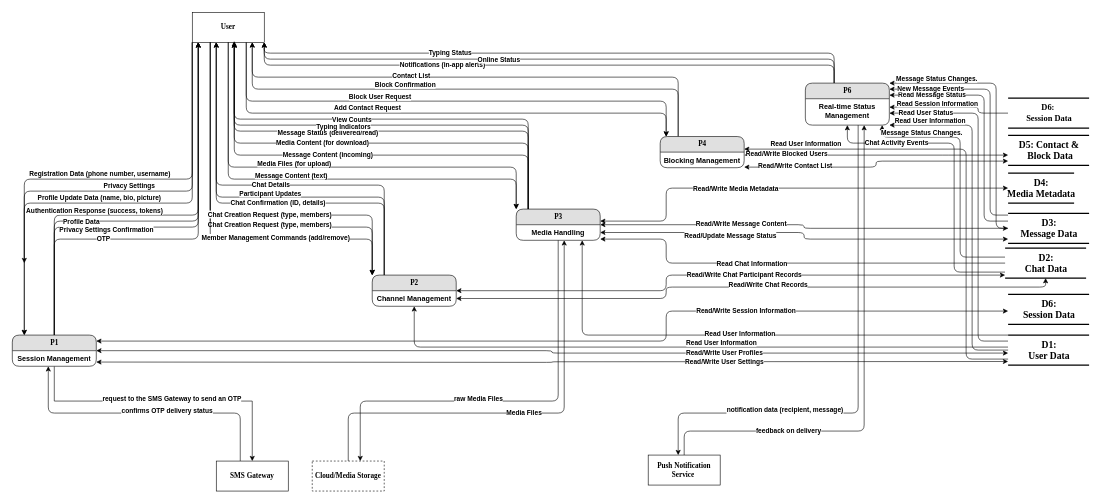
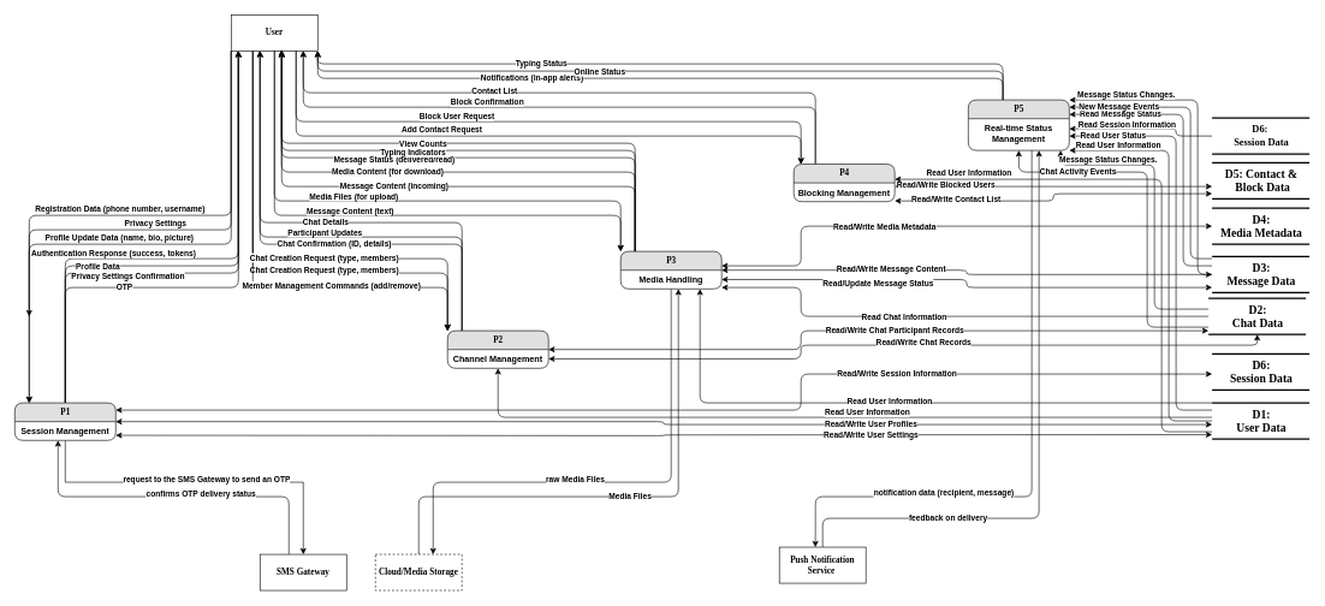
- <mxCell id="89" value="P6" style="swimlane;html=1;fontStyle=1;childLayout=stackLayout;horizontal=1;startSize=26;fillColor=#e0e0e0;horizontalStack=0;resizeParent=1;resizeLast=0;collapsible=1;marginBottom=0;swimlaneFillColor=#ffffff;align=center;rounded=1;shadow=0;comic=0;labelBackgroundColor=none;strokeWidth=1;fontFamily=Verdana;fontSize=12" parent="1" vertex="1"><mxGeometry x="1342" y="138" width="140" height="70" as="geometry" /></mxCell>
+ <mxCell id="89" value="P5" style="swimlane;html=1;fontStyle=1;childLayout=stackLayout;horizontal=1;startSize=26;fillColor=#e0e0e0;horizontalStack=0;resizeParent=1;resizeLast=0;collapsible=1;marginBottom=0;swimlaneFillColor=#ffffff;align=center;rounded=1;shadow=0;comic=0;labelBackgroundColor=none;strokeWidth=1;fontFamily=Verdana;fontSize=12" parent="1" vertex="1"><mxGeometry x="1342" y="138" width="140" height="70" as="geometry" /></mxCell>
- <mxCell id="37" value="&lt;span&gt;&lt;span style=&quot;font-size:12.0pt;line-height:107%;&lt;br/&gt;font-family:&amp;quot;Times New Roman&amp;quot;,serif;mso-fareast-font-family:&amp;quot;Times New Roman&amp;quot;;&lt;br/&gt;mso-ansi-language:EN-US;mso-fareast-language:EN-US;mso-bidi-language:AR-SA&quot;&gt;D4:&lt;br&gt;Media Metadata&lt;/span&gt;&lt;/span&gt;" style="html=1;rounded=0;shadow=0;comic=0;labelBackgroundColor=none;strokeWidth=2;fontFamily=Verdana;fontSize=12;align=center;shape=mxgraph.ios7ui.horLines;fontStyle=1" parent="1" vertex="1"><mxGeometry x="1680" y="288" width="110" height="50" as="geometry" /></mxCell>
+ <mxCell id="37" value="&lt;span&gt;&lt;span style=&quot;font-size:12.0pt;line-height:107%;&lt;br/&gt;font-family:&amp;quot;Times New Roman&amp;quot;,serif;mso-fareast-font-family:&amp;quot;Times New Roman&amp;quot;;&lt;br/&gt;mso-ansi-language:EN-US;mso-fareast-language:EN-US;mso-bidi-language:AR-SA&quot;&gt;D4:&lt;br&gt;Media Metadata&lt;/span&gt;&lt;/span&gt;" style="html=1;rounded=0;shadow=0;comic=0;labelBackgroundColor=none;strokeWidth=2;fontFamily=Verdana;fontSize=12;align=center;shape=mxgraph.ios7ui.horLines;fontStyle=1" parent="1" vertex="1"><mxGeometry x="1680" y="288" width="135" height="50" as="geometry" /></mxCell>
